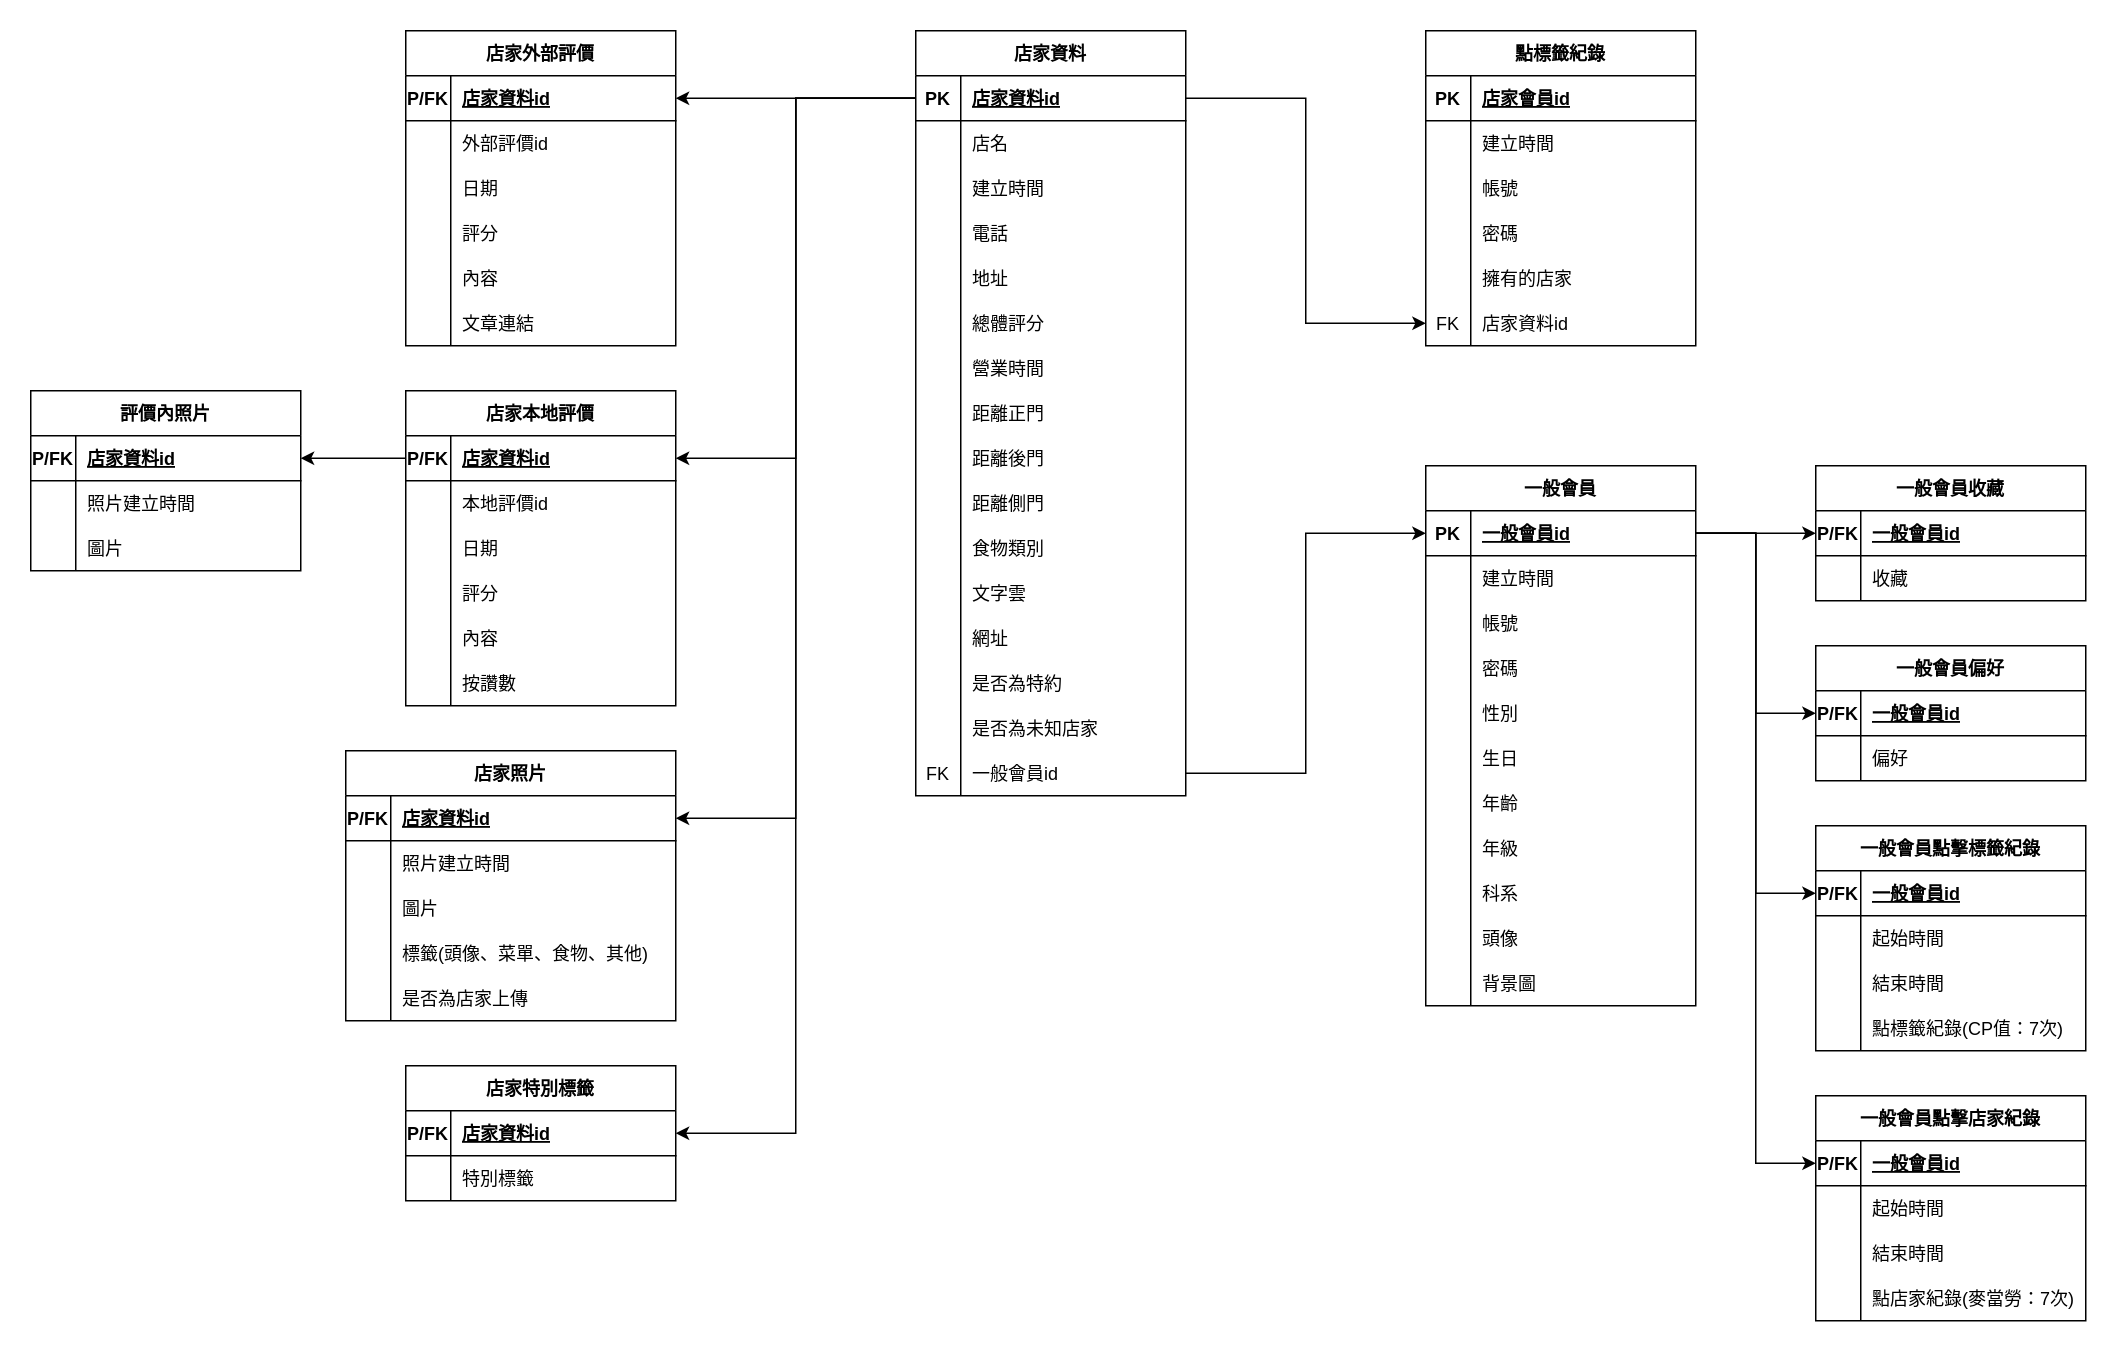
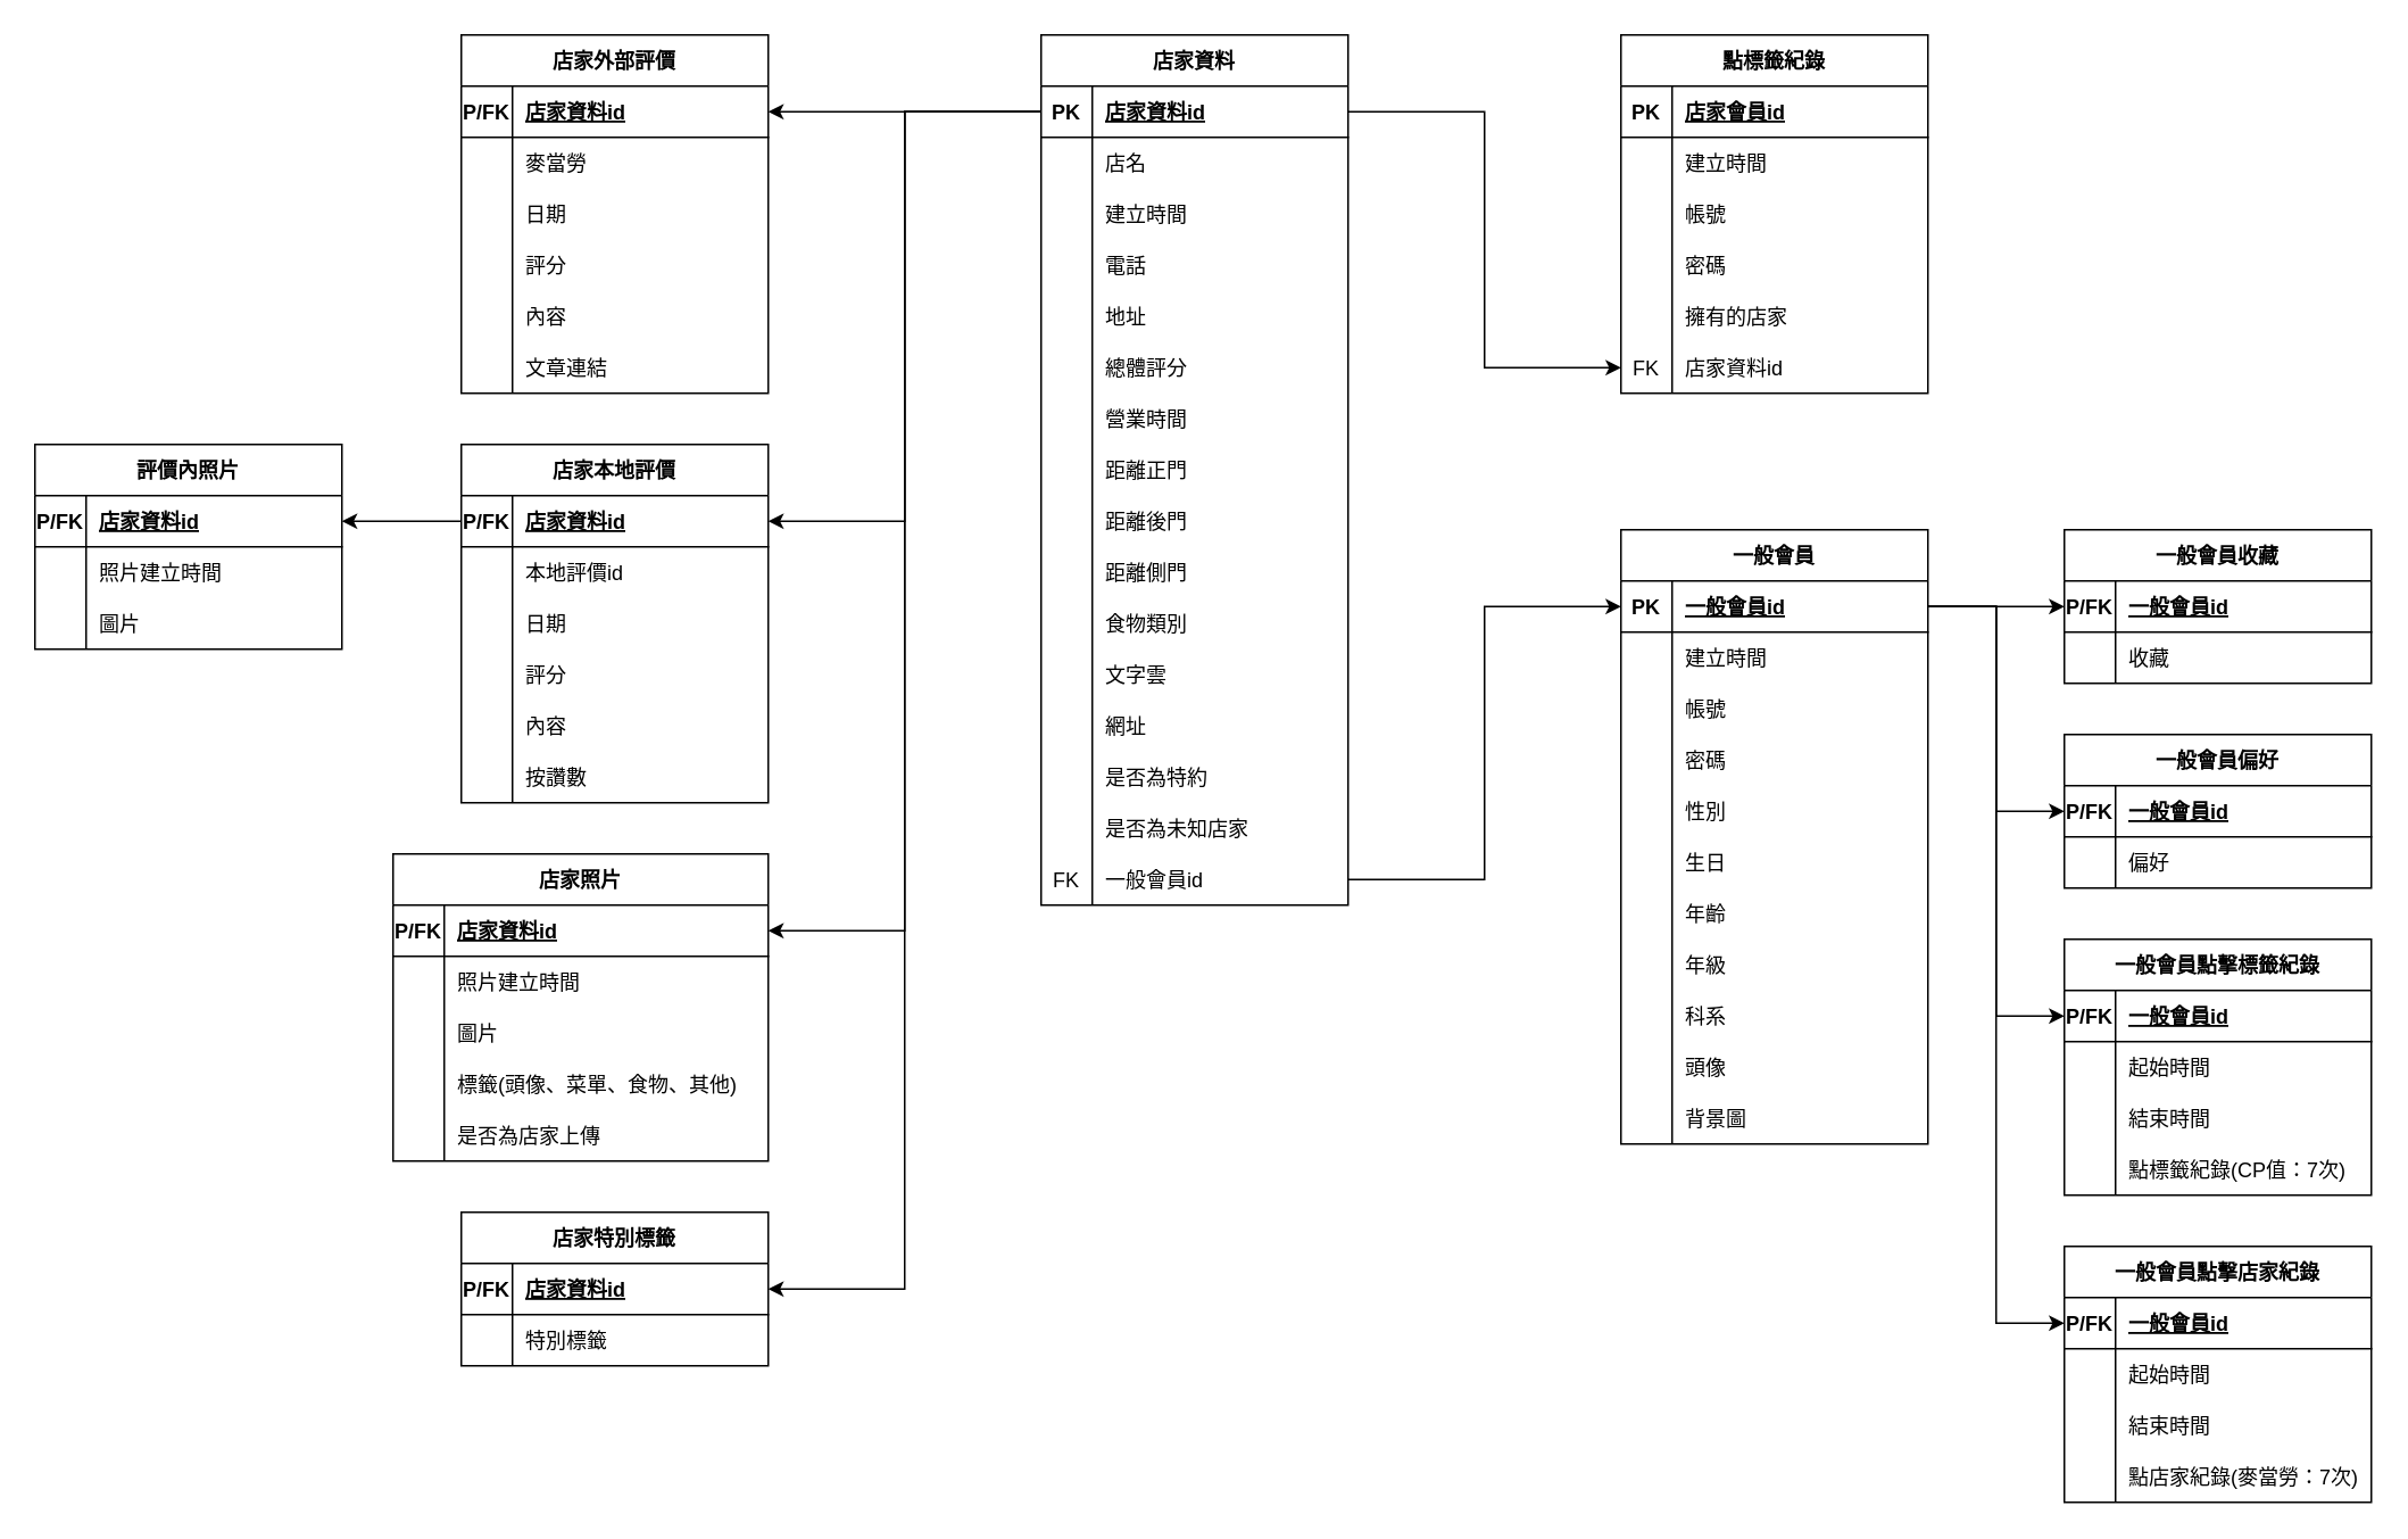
- <mxCell id="110" value="外部評價id" style="shape=partialRectangle;connectable=0;fillColor=none;top=0;left=0;bottom=0;right=0;align=left;spacingLeft=6;overflow=hidden;" parent="108" vertex="1"><mxGeometry x="30" width="150" height="30" as="geometry"><mxRectangle width="150" height="30" as="alternateBounds" /></mxGeometry></mxCell>
+ <mxCell id="110" value="麥當勞" style="shape=partialRectangle;connectable=0;fillColor=none;top=0;left=0;bottom=0;right=0;align=left;spacingLeft=6;overflow=hidden;" parent="108" vertex="1"><mxGeometry x="30" width="150" height="30" as="geometry"><mxRectangle width="150" height="30" as="alternateBounds" /></mxGeometry></mxCell>
